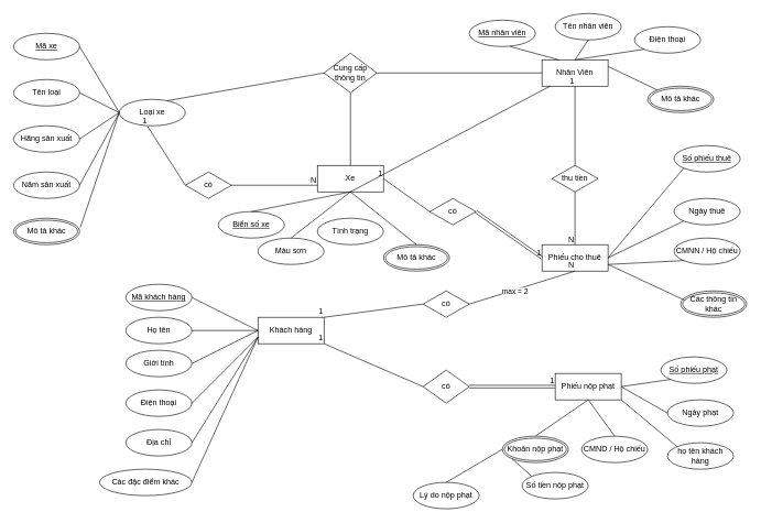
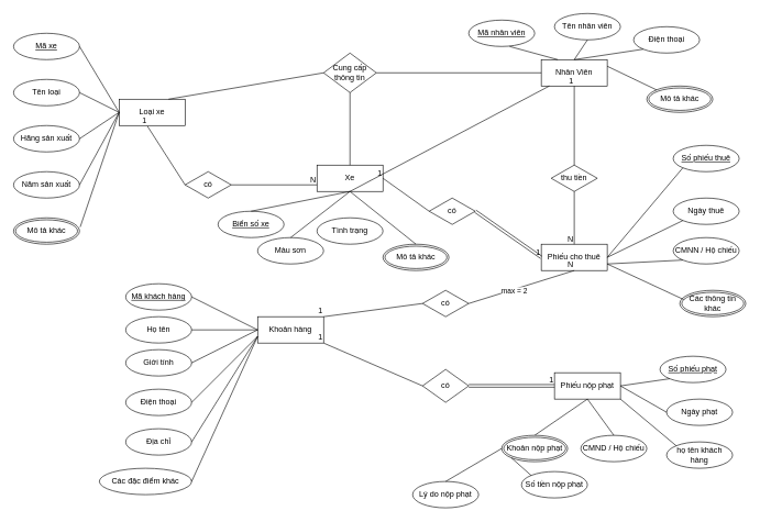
- <mxCell id="2" value="Loại xe" style="ellipse;whiteSpace=wrap;html=1;align=center;" vertex="1" parent="1"><mxGeometry x="180" y="150" width="100" height="40" as="geometry" /></mxCell>
+ <mxCell id="2" value="Loại xe" style="whiteSpace=wrap;html=1;align=center;" vertex="1" parent="1"><mxGeometry x="180" y="150" width="100" height="40" as="geometry" /></mxCell>
- <mxCell id="4" value="Khách hàng" style="whiteSpace=wrap;html=1;align=center;" vertex="1" parent="1"><mxGeometry x="390" y="480" width="100" height="40" as="geometry" /></mxCell>
+ <mxCell id="4" value="Khoản hàng" style="whiteSpace=wrap;html=1;align=center;" vertex="1" parent="1"><mxGeometry x="390" y="480" width="100" height="40" as="geometry" /></mxCell>
